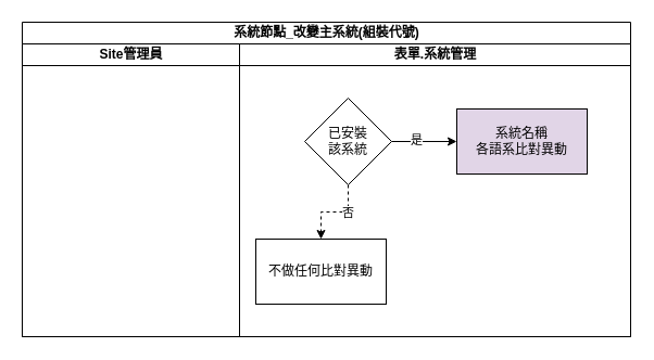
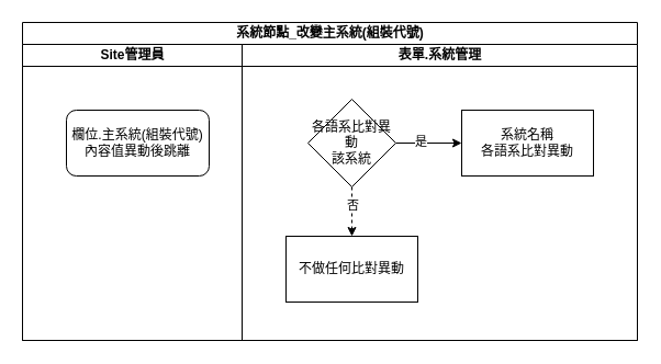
+ <mxCell id="4" value="欄位.主系統(組裝代號)&lt;br&gt;內容值異動後跳離" style="rounded=1;whiteSpace=wrap;html=1;" parent="3" vertex="1"><mxGeometry x="40" y="60" width="130" height="60" as="geometry" /></mxCell>
- <mxCell id="10" value="已安裝&lt;br&gt;該系統" style="rhombus;whiteSpace=wrap;html=1;" parent="5" vertex="1"><mxGeometry x="60" y="50" width="80" height="80" as="geometry" /></mxCell>
+ <mxCell id="10" value="各語系比對異動&lt;br&gt;該系統" style="rhombus;whiteSpace=wrap;html=1;" parent="5" vertex="1"><mxGeometry x="60" y="50" width="80" height="80" as="geometry" /></mxCell>
- <mxCell id="12" value="系統名稱&lt;br&gt;各語系比對異動" style="rounded=0;whiteSpace=wrap;html=1;fillColor=#e1d5e7;" parent="5" vertex="1"><mxGeometry x="200" y="60" width="120" height="60" as="geometry" /></mxCell>
+ <mxCell id="12" value="系統名稱&lt;br&gt;各語系比對異動" style="rounded=0;whiteSpace=wrap;html=1;" parent="5" vertex="1"><mxGeometry x="200" y="60" width="120" height="60" as="geometry" /></mxCell>
- <mxCell id="11" value="不做任何比對異動" style="rounded=0;whiteSpace=wrap;html=1;" parent="5" vertex="1"><mxGeometry x="15" y="180" width="120" height="60" as="geometry" /></mxCell>
+ <mxCell id="11" value="不做任何比對異動" style="rounded=0;whiteSpace=wrap;html=1;" parent="5" vertex="1"><mxGeometry x="40" y="175" width="120" height="60" as="geometry" /></mxCell>
